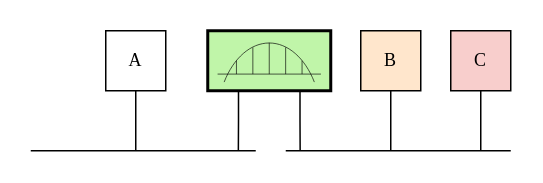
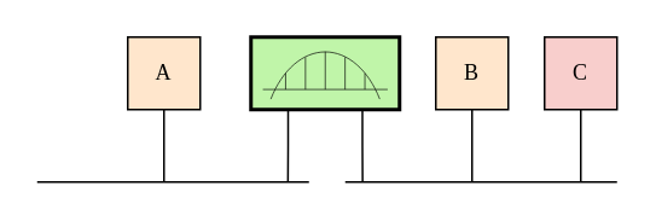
- <mxCell id="8" value="&lt;font face=&quot;Times New Roman&quot;&gt;A&lt;/font&gt;" style="whiteSpace=wrap;html=1;aspect=fixed;" vertex="1" parent="1"><mxGeometry x="70" y="20" width="40" height="40" as="geometry" /></mxCell>
+ <mxCell id="8" value="&lt;font face=&quot;Times New Roman&quot;&gt;A&lt;/font&gt;" style="whiteSpace=wrap;html=1;aspect=fixed;fillColor=#ffe6cc;" vertex="1" parent="1"><mxGeometry x="70" y="20" width="40" height="40" as="geometry" /></mxCell>
